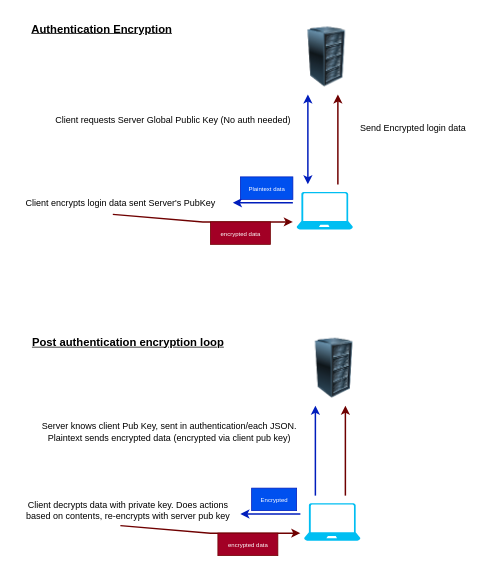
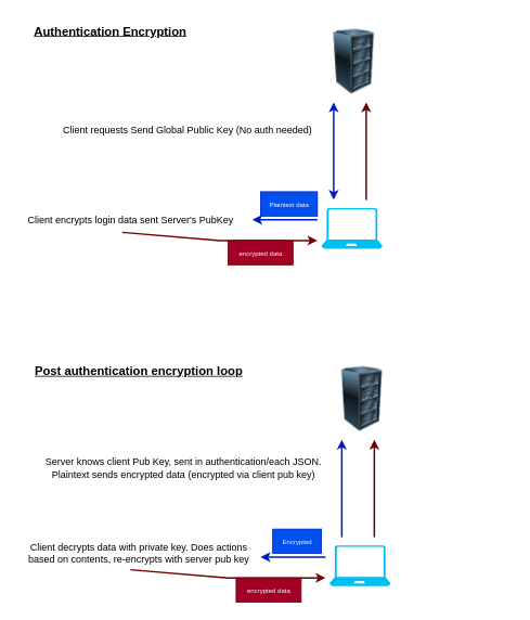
- <mxCell id="3" value="Client requests Server Global Public Key (No auth needed)" style="text;html=1;align=center;verticalAlign=middle;resizable=0;points=[];autosize=1;strokeColor=none;fillColor=none;" vertex="1" parent="1"><mxGeometry x="60" y="145" width="340" height="30" as="geometry" /></mxCell>
+ <mxCell id="3" value="Client requests Send Global Public Key (No auth needed)" style="text;html=1;align=center;verticalAlign=middle;resizable=0;points=[];autosize=1;strokeColor=none;fillColor=none;" vertex="1" parent="1"><mxGeometry x="60" y="145" width="340" height="30" as="geometry" /></mxCell>
- <mxCell id="12" value="Send Encrypted login data " style="text;html=1;align=center;verticalAlign=middle;resizable=0;points=[];autosize=1;strokeColor=none;fillColor=none;" vertex="1" parent="1"><mxGeometry x="470" y="155" width="160" height="30" as="geometry" /></mxCell>
